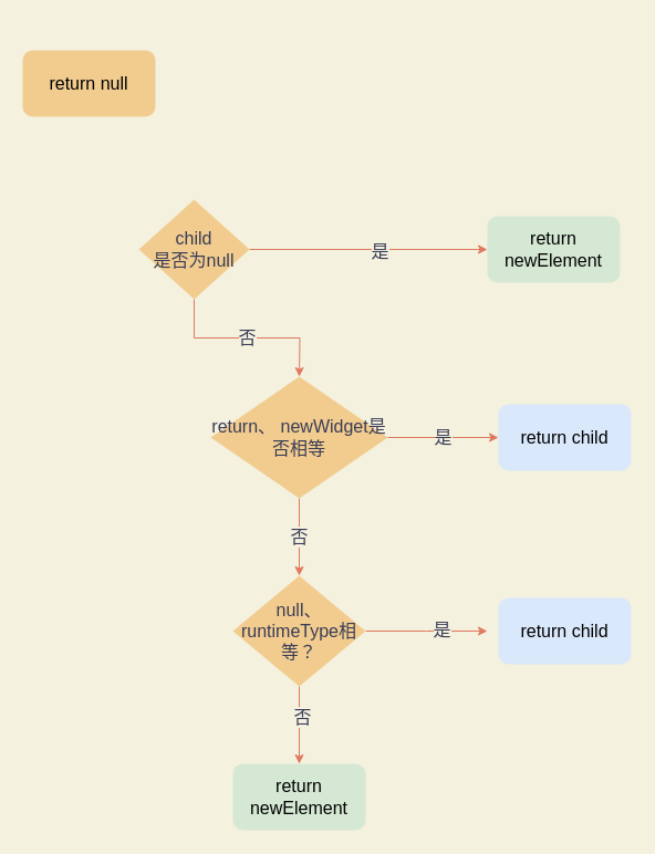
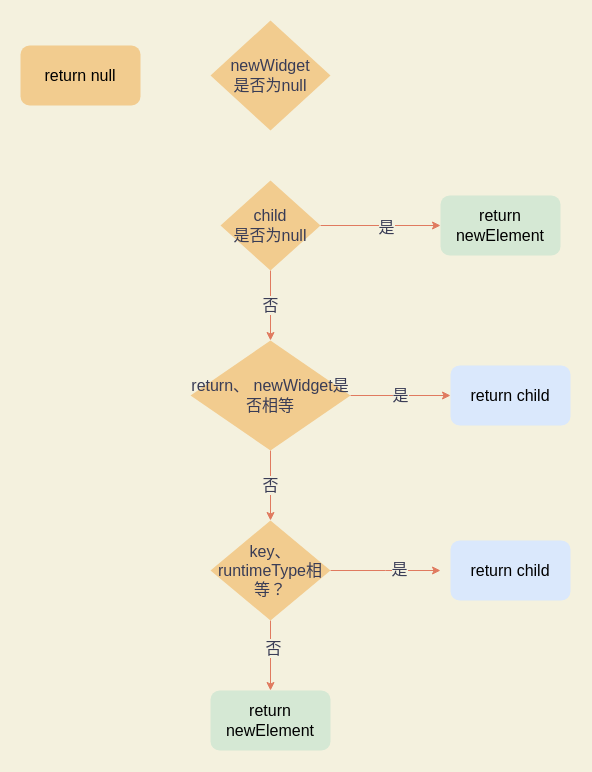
+ <mxCell id="2" value="newWidget&lt;br style=&quot;font-size: 16px;&quot;&gt;是否为null" style="rhombus;whiteSpace=wrap;html=1;fontSize=16;fillColor=#F2CC8F;fontColor=#393C56;strokeColor=none;" vertex="1" parent="1"><mxGeometry x="210" y="20" width="120" height="110" as="geometry" /></mxCell>
- <mxCell id="7" value="child&lt;br style=&quot;font-size: 16px;&quot;&gt;是否为null" style="rhombus;whiteSpace=wrap;html=1;fontSize=16;fillColor=#F2CC8F;fontColor=#393C56;strokeColor=none;" vertex="1" parent="1"><mxGeometry x="125" y="180" width="100" height="90" as="geometry" /></mxCell>
+ <mxCell id="7" value="child&lt;br style=&quot;font-size: 16px;&quot;&gt;是否为null" style="rhombus;whiteSpace=wrap;html=1;fontSize=16;fillColor=#F2CC8F;fontColor=#393C56;strokeColor=none;" vertex="1" parent="1"><mxGeometry x="220" y="180" width="100" height="90" as="geometry" /></mxCell>
- <mxCell id="17" value="null、runtimeType相等？" style="rhombus;whiteSpace=wrap;html=1;fontSize=16;fillColor=#F2CC8F;fontColor=#393C56;strokeColor=none;" vertex="1" parent="1"><mxGeometry x="210" y="520" width="120" height="100" as="geometry" /></mxCell>
+ <mxCell id="17" value="key、runtimeType相等？" style="rhombus;whiteSpace=wrap;html=1;fontSize=16;fillColor=#F2CC8F;fontColor=#393C56;strokeColor=none;" vertex="1" parent="1"><mxGeometry x="210" y="520" width="120" height="100" as="geometry" /></mxCell>
